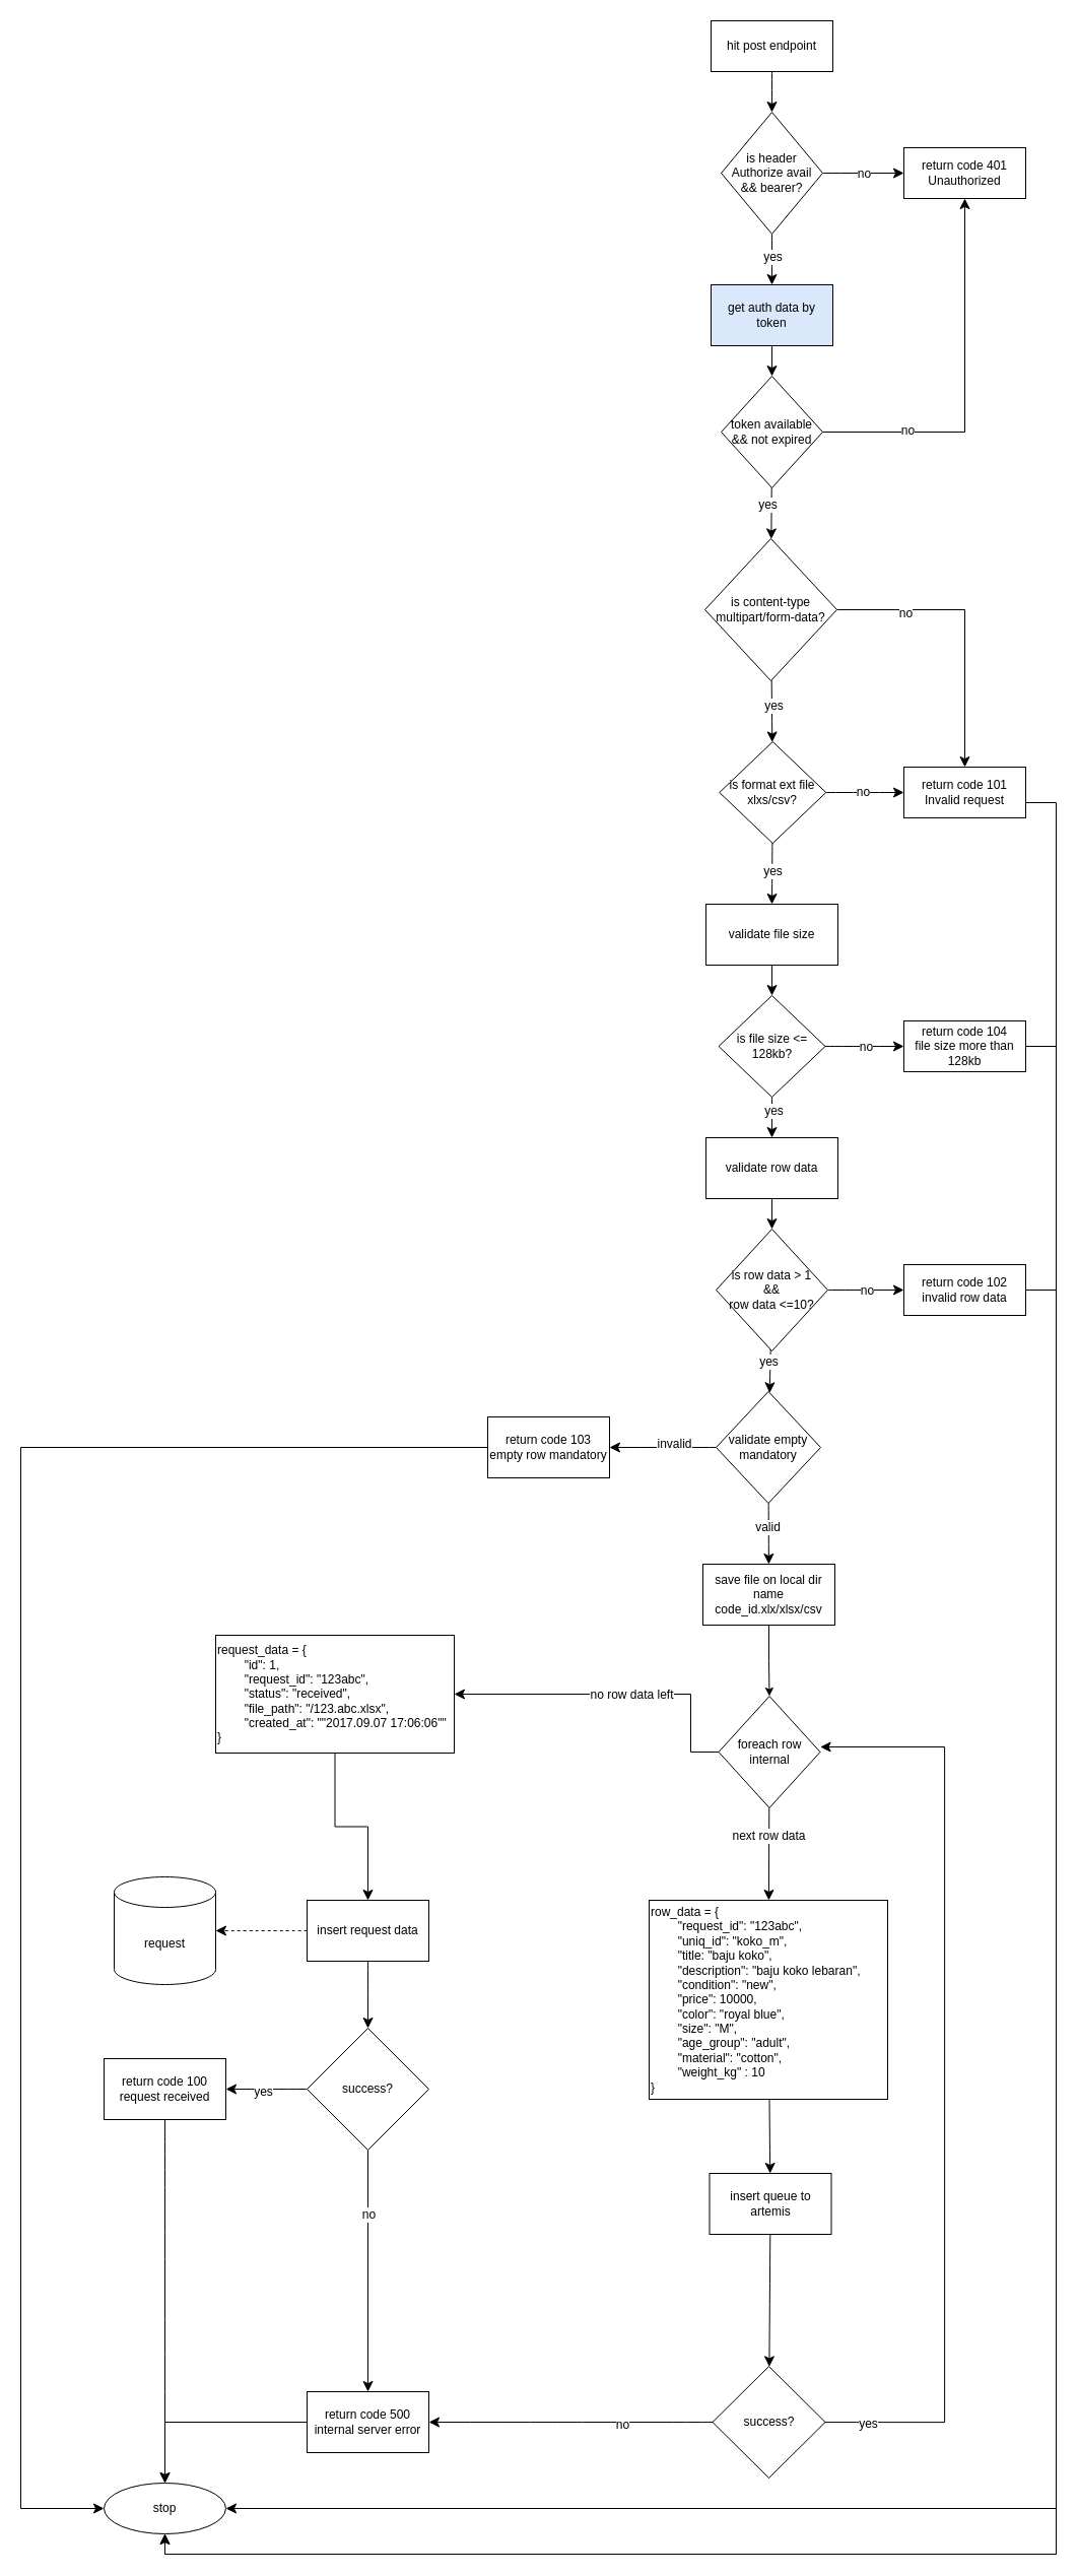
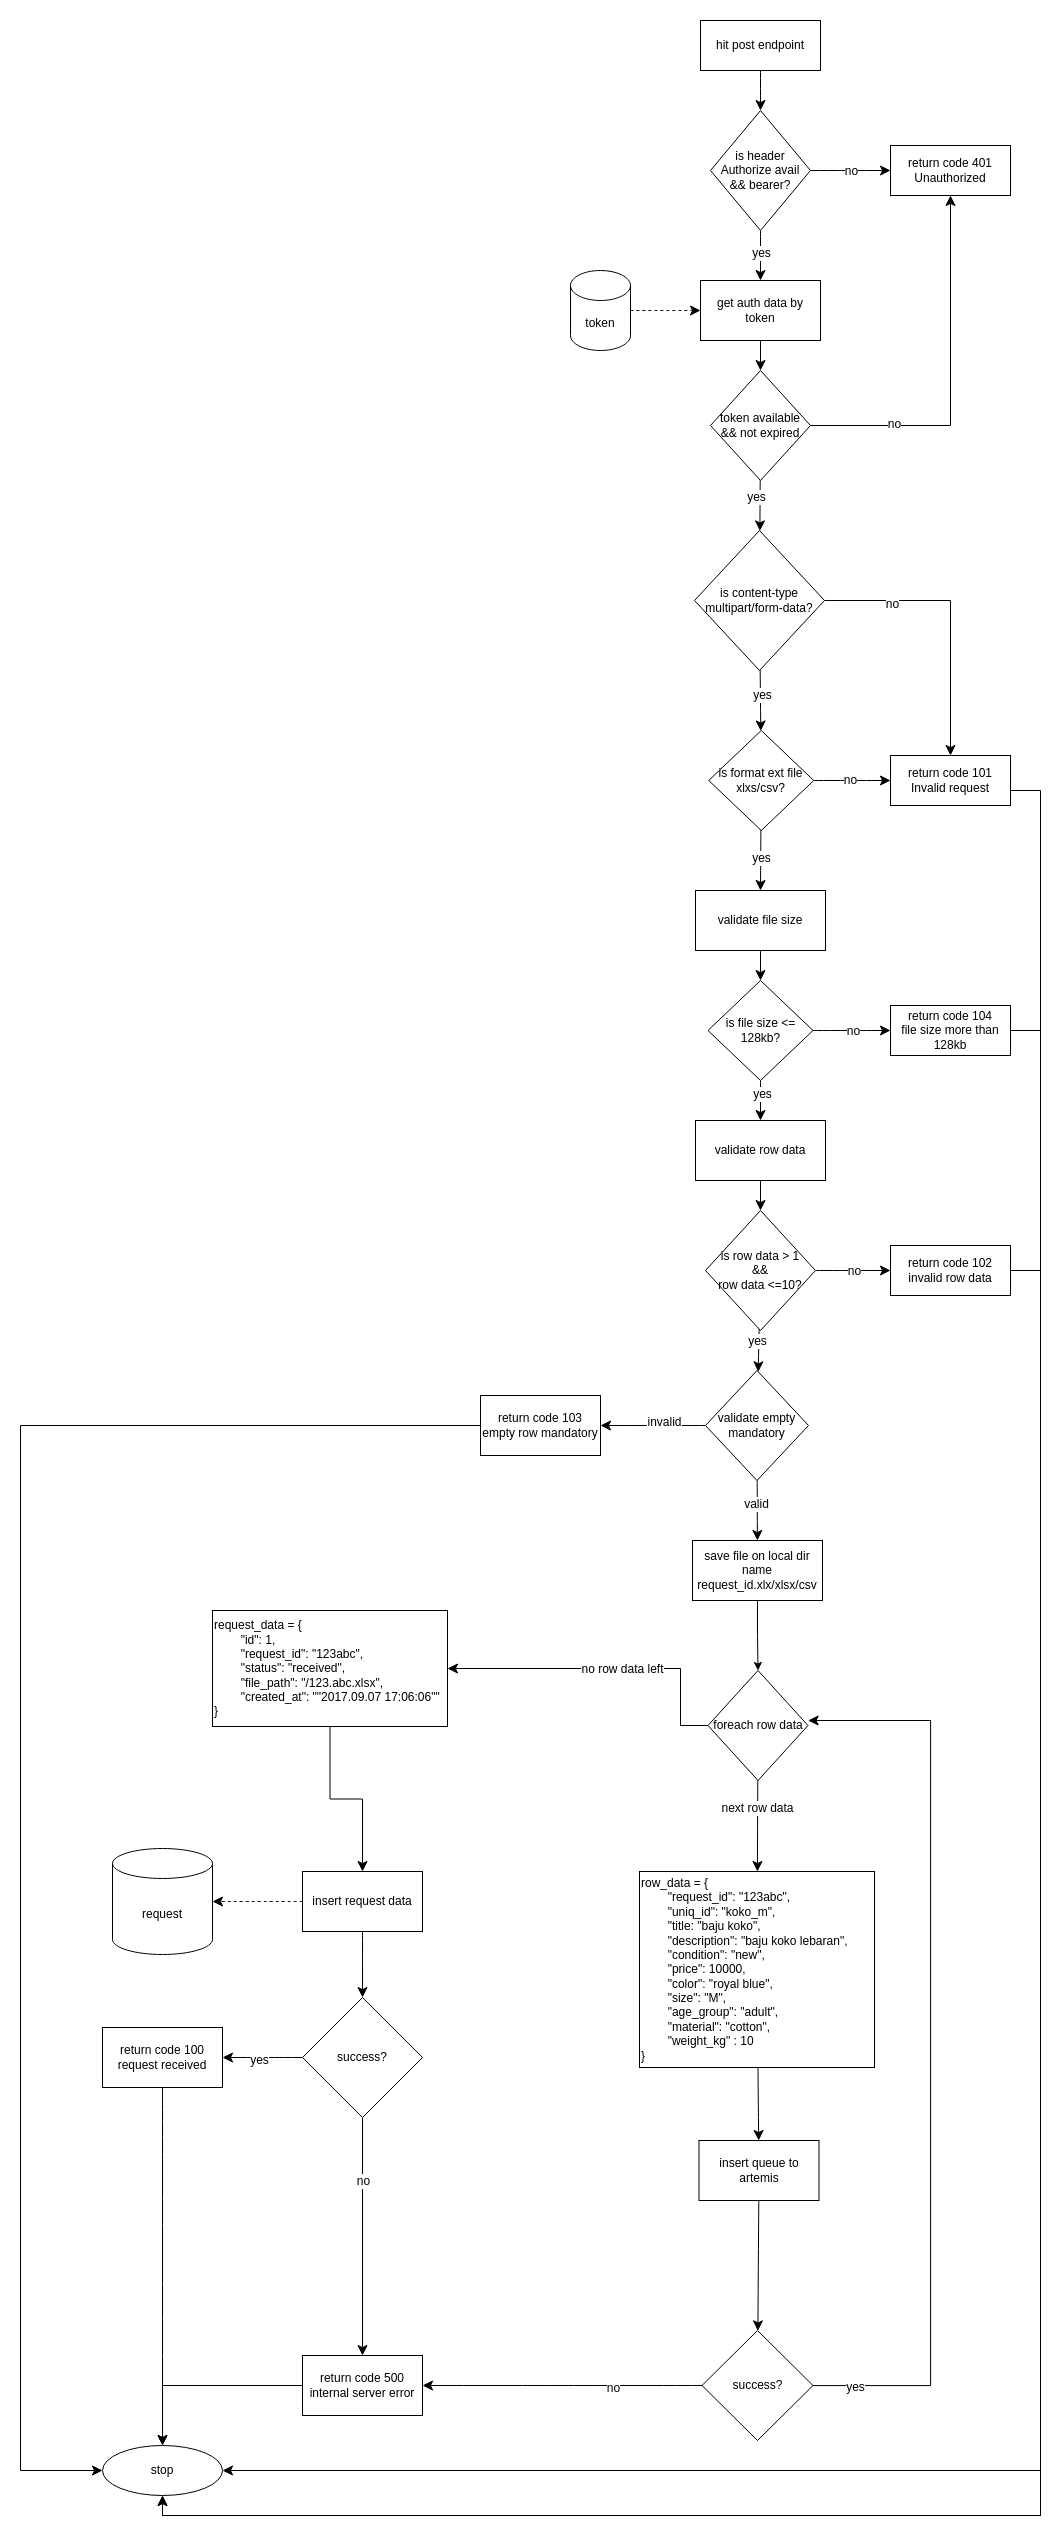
+ <mxCell id="11" value="token" style="shape=cylinder3;whiteSpace=wrap;html=1;boundedLbl=1;backgroundOutline=1;size=15;" vertex="1" parent="1"><mxGeometry x="570" y="270" width="60" height="80" as="geometry" /></mxCell>
+ <mxCell id="10" style="edgeStyle=none;curved=1;rounded=0;orthogonalLoop=1;jettySize=auto;html=1;exitX=1;exitY=0.5;exitDx=0;exitDy=0;exitPerimeter=0;fontSize=12;startSize=8;endSize=8;dashed=1;" edge="1" parent="1" source="11" target="13"><mxGeometry relative="1" as="geometry" /></mxCell>
- <mxCell id="13" value="get auth data by token" style="rounded=0;whiteSpace=wrap;html=1;fillColor=#dae8fc;" vertex="1" parent="1"><mxGeometry x="700" y="280" width="120" height="60" as="geometry" /></mxCell>
+ <mxCell id="13" value="get auth data by token" style="rounded=0;whiteSpace=wrap;html=1;" vertex="1" parent="1"><mxGeometry x="700" y="280" width="120" height="60" as="geometry" /></mxCell>
- <mxCell id="30" value="save file on local dir name code_id.xlx/xlsx/csv" style="rounded=0;whiteSpace=wrap;html=1;" vertex="1" parent="1"><mxGeometry x="692" y="1540" width="130" height="60" as="geometry" /></mxCell>
+ <mxCell id="30" value="save file on local dir name request_id.xlx/xlsx/csv" style="rounded=0;whiteSpace=wrap;html=1;" vertex="1" parent="1"><mxGeometry x="692" y="1540" width="130" height="60" as="geometry" /></mxCell>
- <mxCell id="51" value="foreach row internal" style="rhombus;whiteSpace=wrap;html=1;" vertex="1" parent="1"><mxGeometry x="707.5" y="1670" width="100" height="110" as="geometry" /></mxCell>
+ <mxCell id="51" value="foreach row data" style="rhombus;whiteSpace=wrap;html=1;" vertex="1" parent="1"><mxGeometry x="707.5" y="1670" width="100" height="110" as="geometry" /></mxCell>
